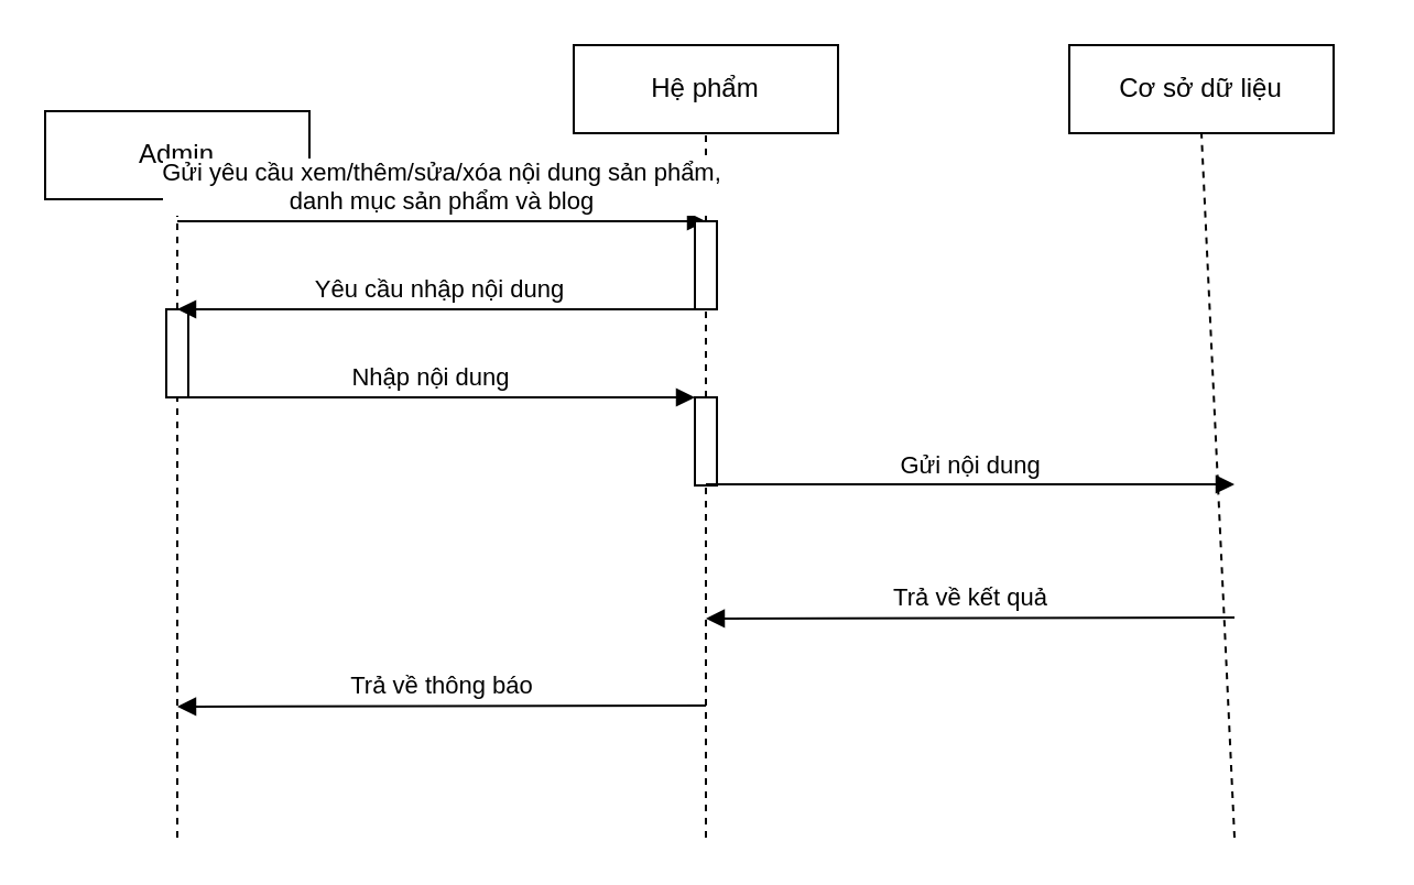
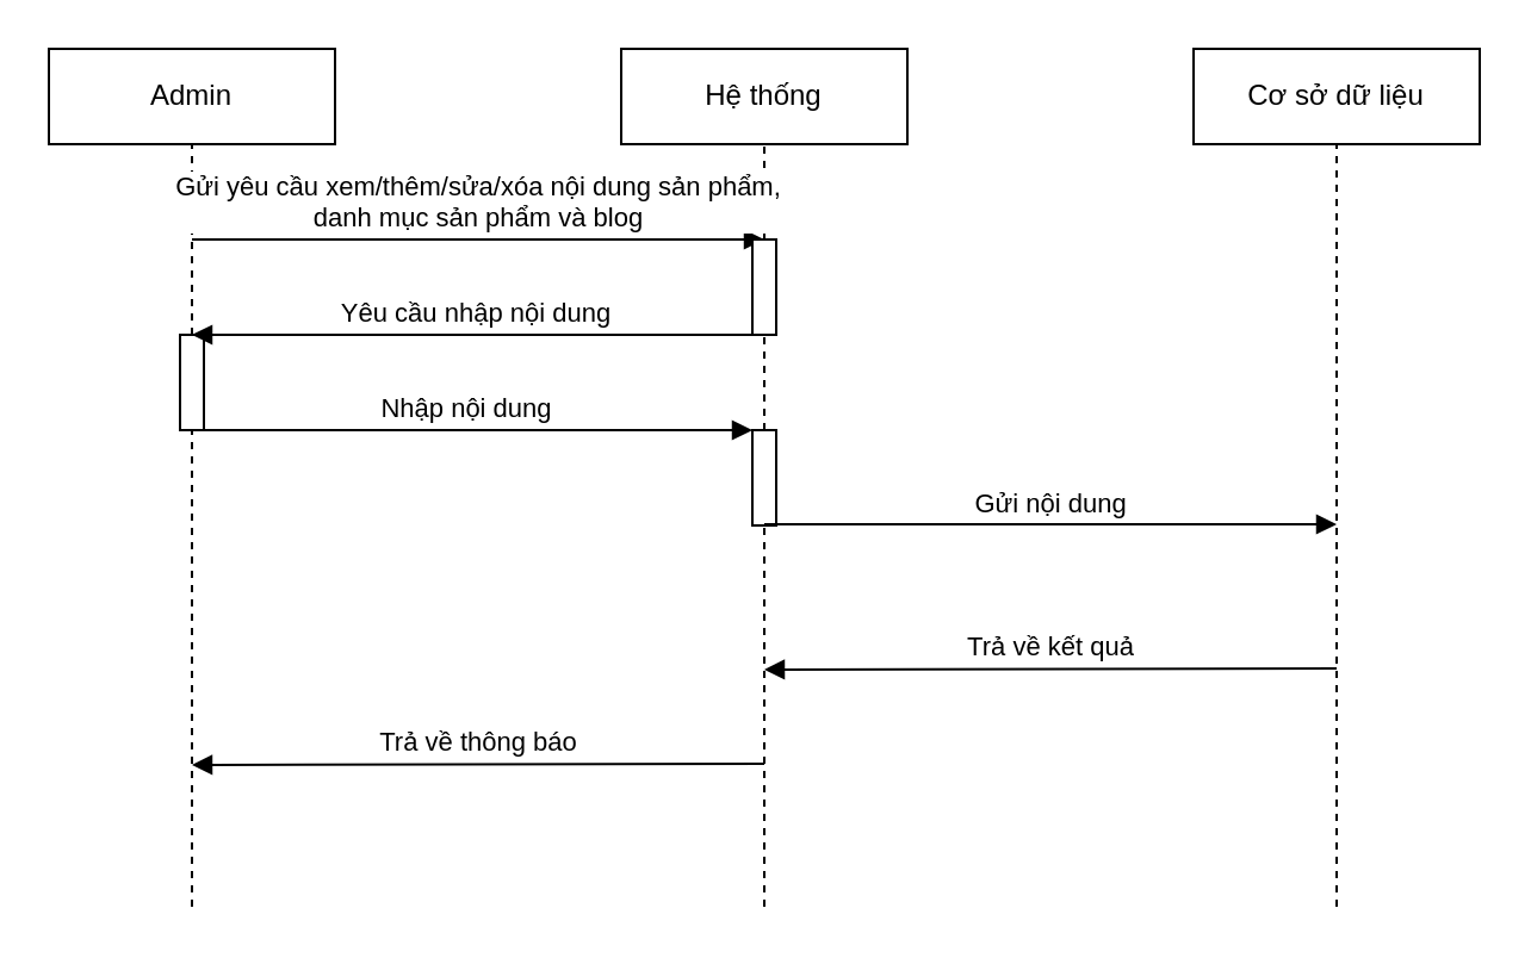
- <mxCell id="3" value="Hệ phẩm" style="rounded=0;whiteSpace=wrap;html=1;" vertex="1" parent="1"><mxGeometry x="260" width="120" height="40" as="geometry" y="20" /></mxCell>
+ <mxCell id="3" value="Hệ thống" style="rounded=0;whiteSpace=wrap;html=1;" vertex="1" parent="1"><mxGeometry x="260" width="120" height="40" as="geometry" y="20" /></mxCell>
- <mxCell id="4" value="Cơ sở dữ liệu" style="rounded=0;whiteSpace=wrap;html=1;" vertex="1" parent="1"><mxGeometry x="485" y="20" width="120" height="40" as="geometry" /></mxCell>
+ <mxCell id="4" value="Cơ sở dữ liệu" style="rounded=0;whiteSpace=wrap;html=1;" vertex="1" parent="1"><mxGeometry x="500" width="120" height="40" as="geometry" y="20" /></mxCell>
- <mxCell id="2" value="Admin" style="rounded=0;whiteSpace=wrap;html=1;" vertex="1" parent="1"><mxGeometry x="20" y="50" width="120" height="40" as="geometry" /></mxCell>
+ <mxCell id="2" value="Admin" style="rounded=0;whiteSpace=wrap;html=1;" vertex="1" parent="1"><mxGeometry width="120" height="40" as="geometry" x="20" y="20" /></mxCell>
